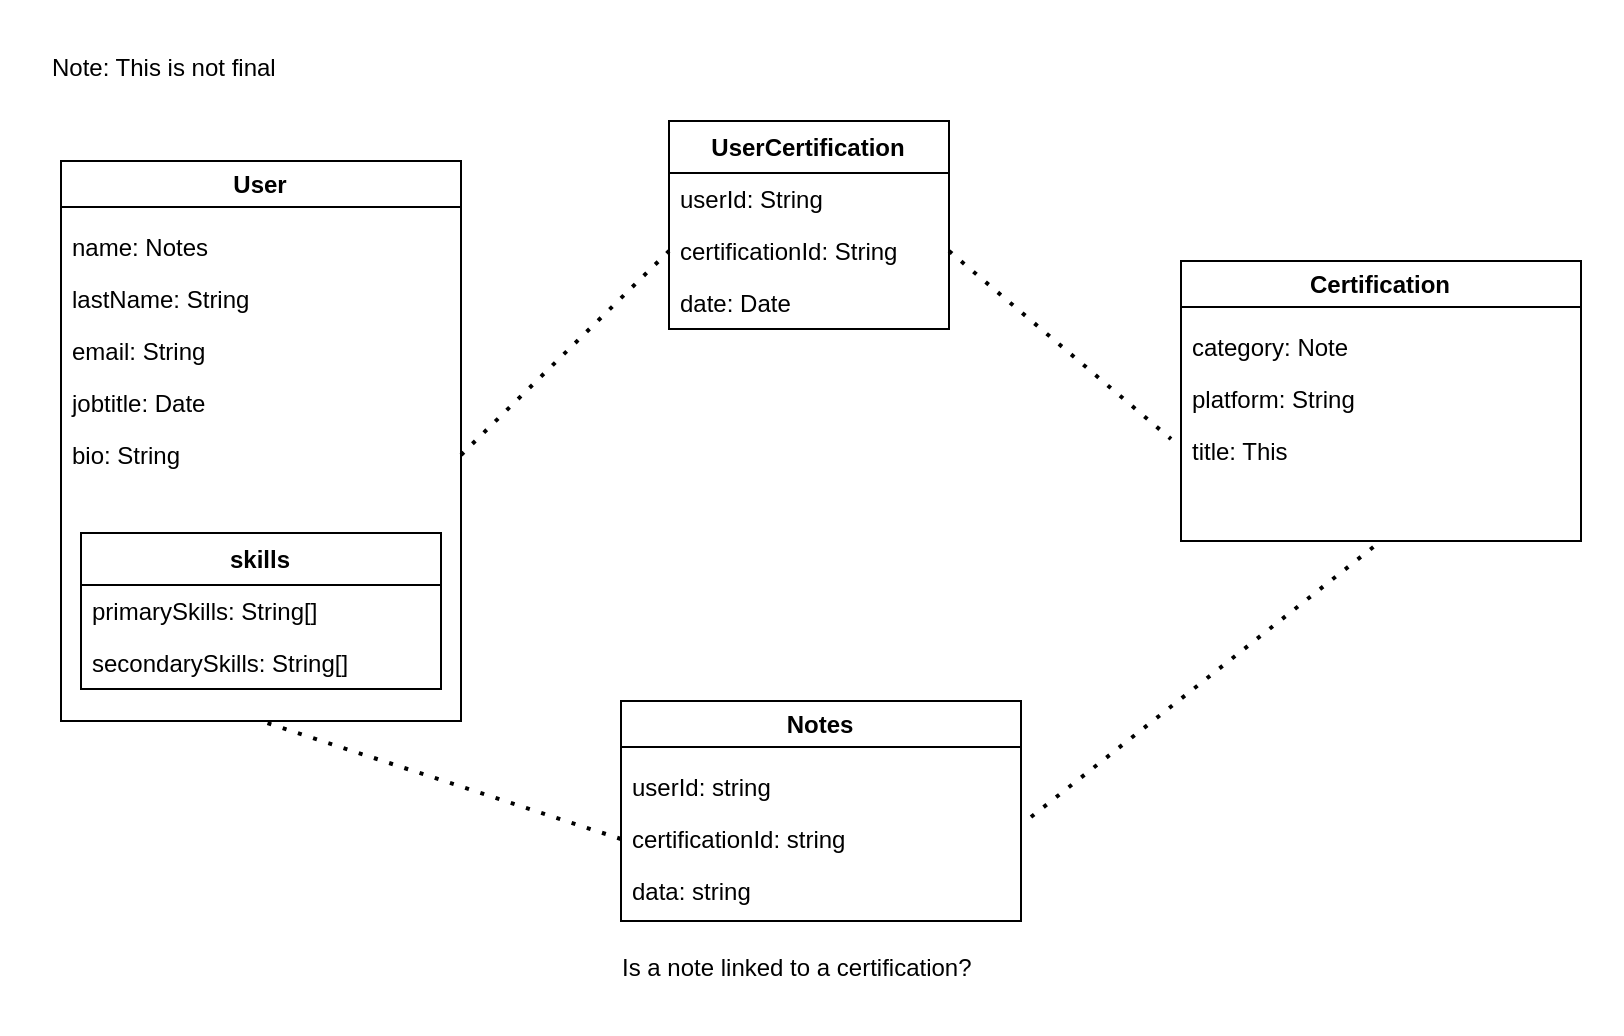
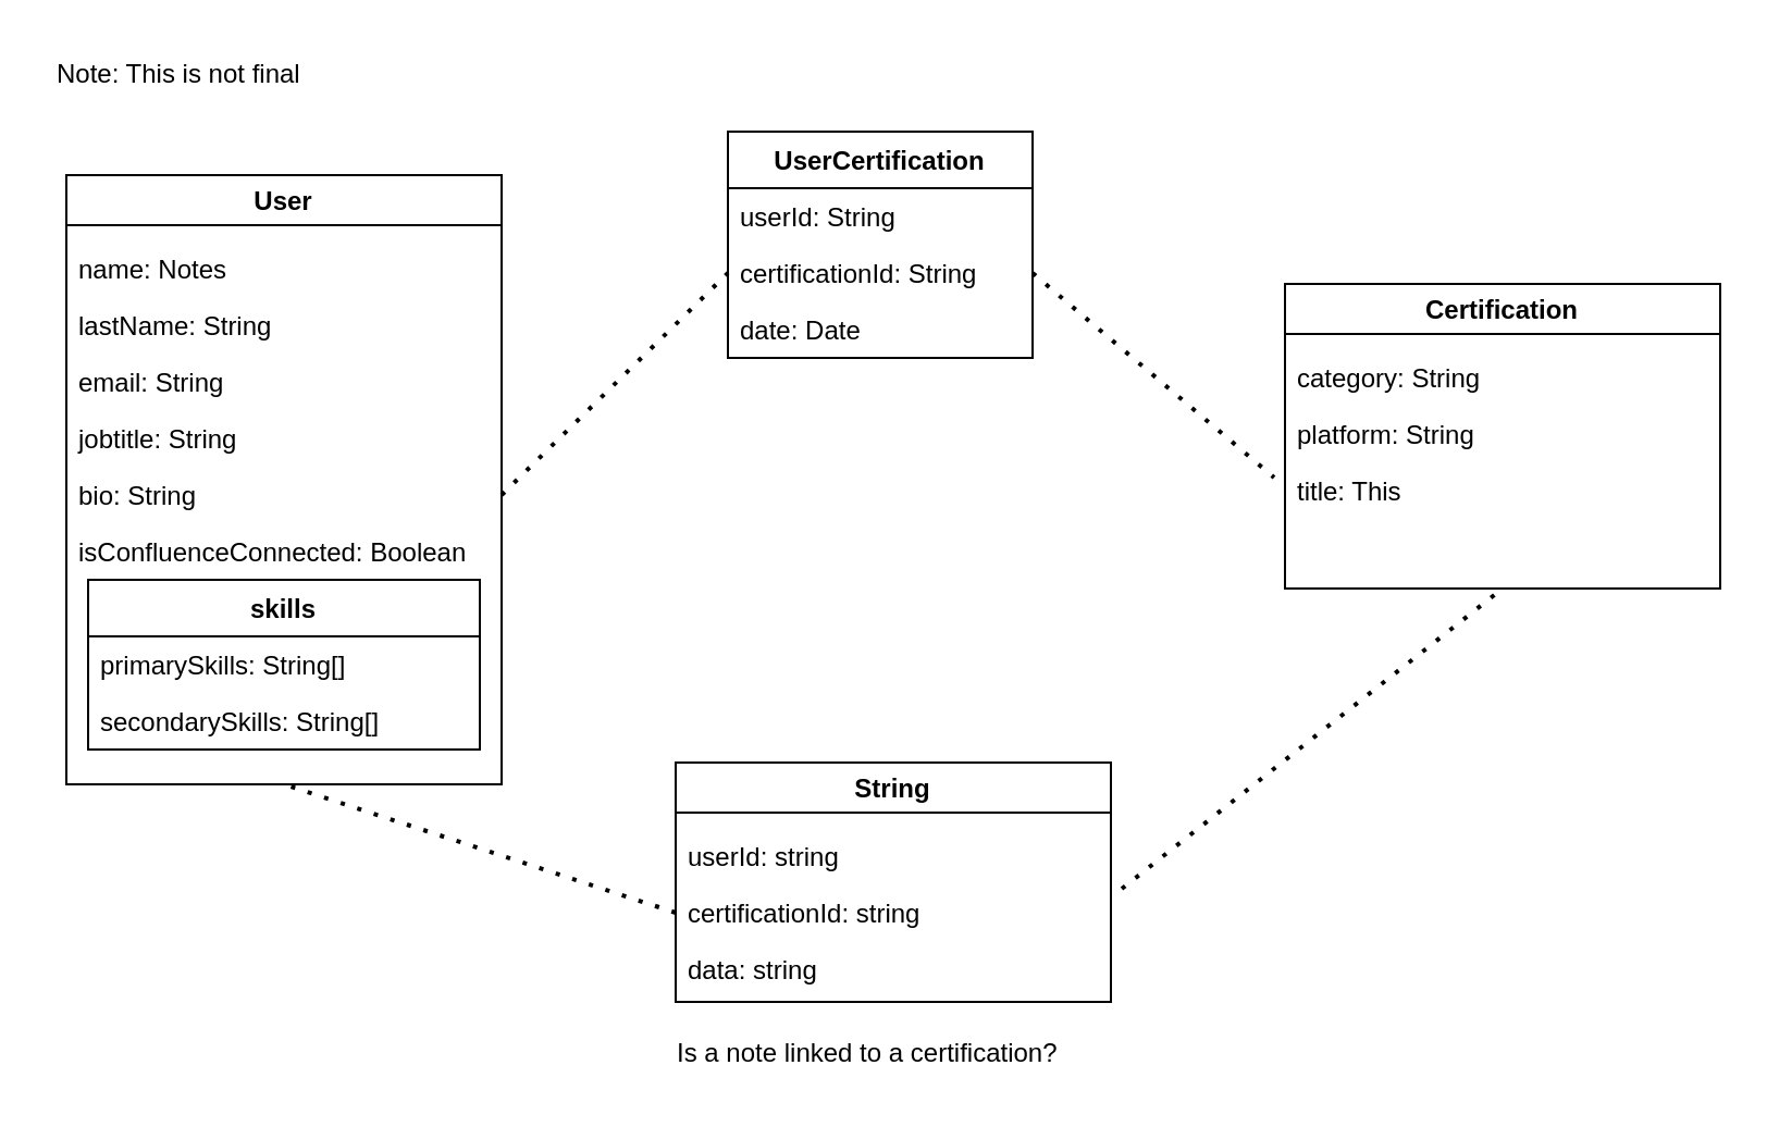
- <mxCell id="17" value="category: Note" style="text;strokeColor=none;fillColor=none;align=left;verticalAlign=top;spacingLeft=4;spacingRight=4;overflow=hidden;rotatable=0;points=[[0,0.5],[1,0.5]];portConstraint=eastwest;" vertex="1" parent="16"><mxGeometry y="30" width="200" height="26" as="geometry" /></mxCell>
+ <mxCell id="17" value="category: String" style="text;strokeColor=none;fillColor=none;align=left;verticalAlign=top;spacingLeft=4;spacingRight=4;overflow=hidden;rotatable=0;points=[[0,0.5],[1,0.5]];portConstraint=eastwest;" vertex="1" parent="16"><mxGeometry y="30" width="200" height="26" as="geometry" /></mxCell>
- <mxCell id="10" value="jobtitle: Date" style="text;strokeColor=none;fillColor=none;align=left;verticalAlign=top;spacingLeft=4;spacingRight=4;overflow=hidden;rotatable=0;points=[[0,0.5],[1,0.5]];portConstraint=eastwest;" vertex="1" parent="2"><mxGeometry y="108" width="200" height="26" as="geometry" /></mxCell>
+ <mxCell id="10" value="jobtitle: String" style="text;strokeColor=none;fillColor=none;align=left;verticalAlign=top;spacingLeft=4;spacingRight=4;overflow=hidden;rotatable=0;points=[[0,0.5],[1,0.5]];portConstraint=eastwest;" vertex="1" parent="2"><mxGeometry y="108" width="200" height="26" as="geometry" /></mxCell>
+ <mxCell id="11" value="isConfluenceConnected: Boolean" style="text;strokeColor=none;fillColor=none;align=left;verticalAlign=top;spacingLeft=4;spacingRight=4;overflow=hidden;rotatable=0;points=[[0,0.5],[1,0.5]];portConstraint=eastwest;" vertex="1" parent="2"><mxGeometry y="160" width="200" height="26" as="geometry" /></mxCell>
- <mxCell id="12" value="Notes" style="swimlane;" vertex="1" parent="1"><mxGeometry x="310" y="350" width="200" height="110" as="geometry"><mxRectangle x="40" y="60" width="130" height="23" as="alternateBounds" /></mxGeometry></mxCell>
+ <mxCell id="12" value="String" style="swimlane;" vertex="1" parent="1"><mxGeometry x="310" y="350" width="200" height="110" as="geometry"><mxRectangle x="40" y="60" width="130" height="23" as="alternateBounds" /></mxGeometry></mxCell>
